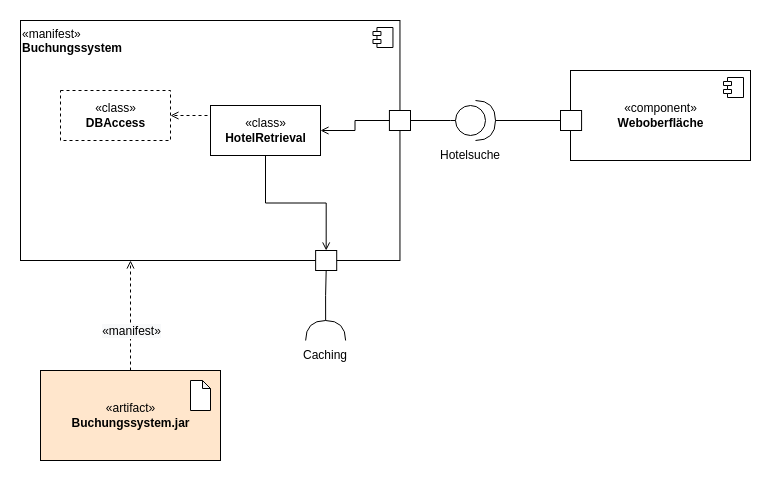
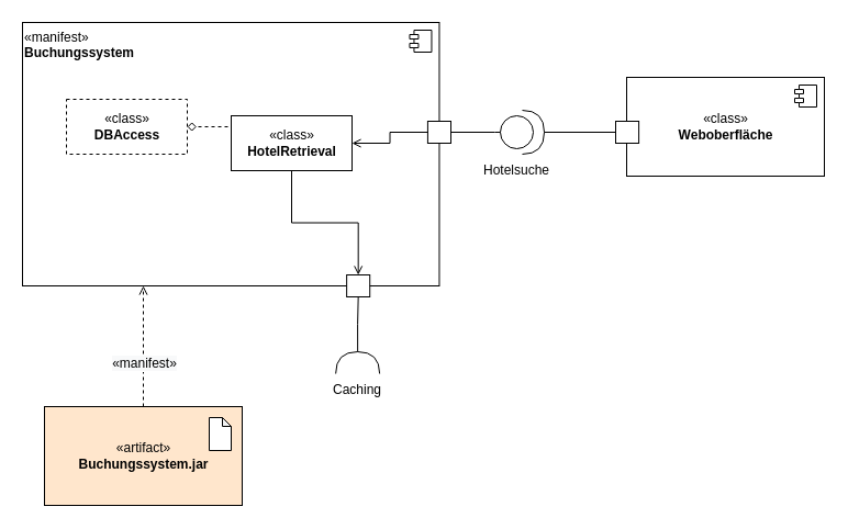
- <mxCell id="13" style="edgeStyle=orthogonalEdgeStyle;rounded=0;orthogonalLoop=1;jettySize=auto;html=1;exitX=0;exitY=0.5;exitDx=0;exitDy=0;endArrow=open;endFill=0;dashed=1;" parent="1" source="14" target="15" edge="1"><mxGeometry relative="1" as="geometry"><Array as="points"><mxPoint x="180" y="115" /><mxPoint x="180" y="115" /></Array></mxGeometry></mxCell>
+ <mxCell id="13" style="edgeStyle=orthogonalEdgeStyle;rounded=0;orthogonalLoop=1;jettySize=auto;html=1;exitX=0;exitY=0.5;exitDx=0;exitDy=0;endArrow=diamond;endFill=0;dashed=1;" parent="1" source="14" target="15" edge="1"><mxGeometry relative="1" as="geometry"><Array as="points"><mxPoint x="180" y="115" /><mxPoint x="180" y="115" /></Array></mxGeometry></mxCell>
- <mxCell id="22" value="«component»&lt;br&gt;&lt;b&gt;Weboberfläche&lt;/b&gt;" style="html=1;dropTarget=0;fillColor=default;gradientColor=none;" vertex="1" parent="1"><mxGeometry x="570" y="70" width="180" height="90" as="geometry" /></mxCell>
+ <mxCell id="22" value="«class»&lt;br&gt;&lt;b&gt;Weboberfläche&lt;/b&gt;" style="html=1;dropTarget=0;fillColor=default;gradientColor=none;" vertex="1" parent="1"><mxGeometry x="570" y="70" width="180" height="90" as="geometry" /></mxCell>
